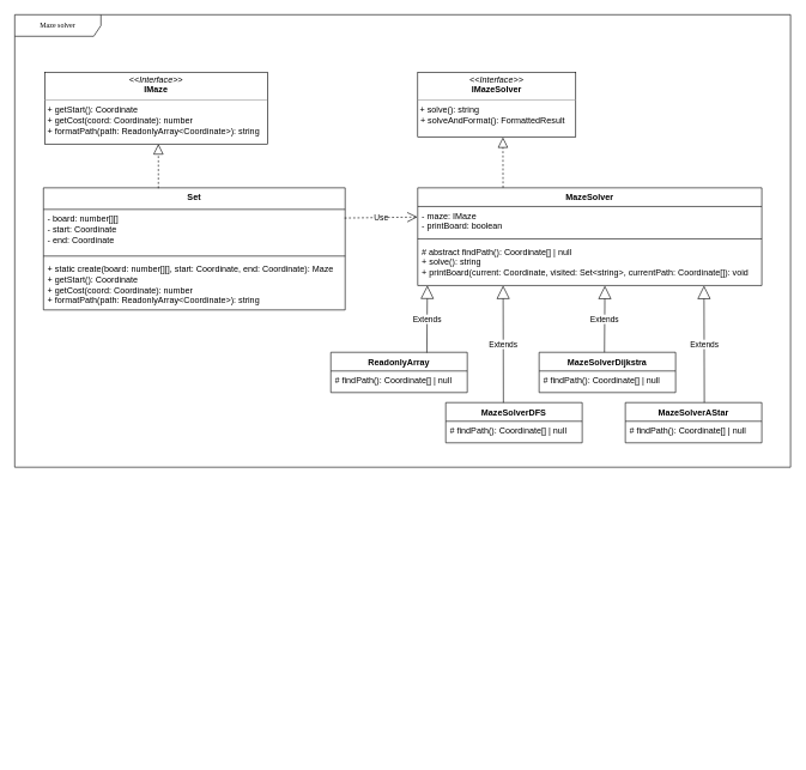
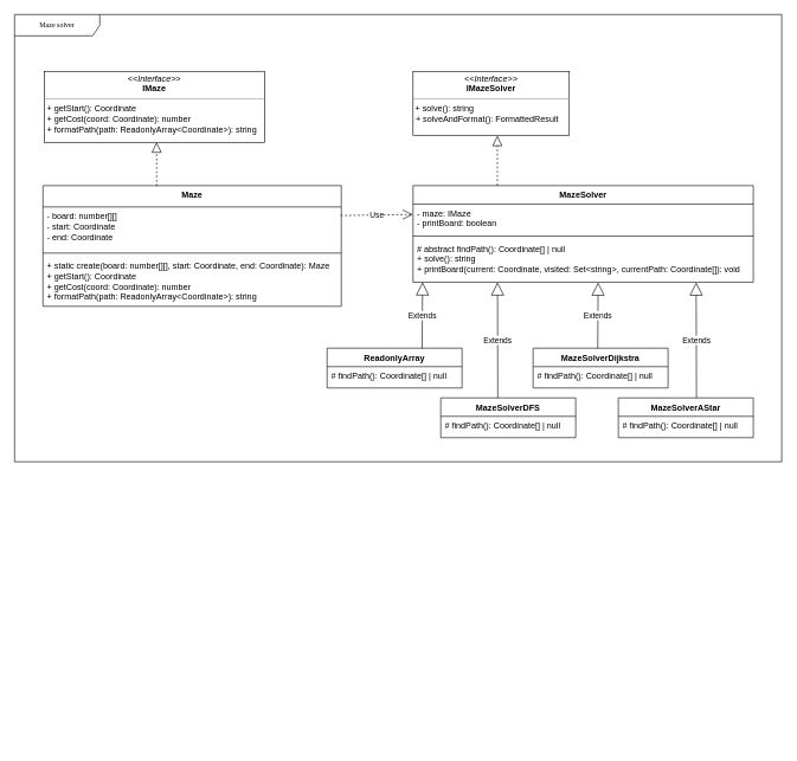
- <mxCell id="8" value="Set" style="swimlane;fontStyle=1;align=center;verticalAlign=top;childLayout=stackLayout;horizontal=1;startSize=30;horizontalStack=0;resizeParent=1;resizeParentMax=0;resizeLast=0;collapsible=1;marginBottom=0;whiteSpace=wrap;html=1;" parent="1" vertex="1"><mxGeometry x="60" y="261" width="420" height="170" as="geometry"><mxRectangle x="60" y="270" width="100" height="30" as="alternateBounds" /></mxGeometry></mxCell>
+ <mxCell id="8" value="Maze" style="swimlane;fontStyle=1;align=center;verticalAlign=top;childLayout=stackLayout;horizontal=1;startSize=30;horizontalStack=0;resizeParent=1;resizeParentMax=0;resizeLast=0;collapsible=1;marginBottom=0;whiteSpace=wrap;html=1;" parent="1" vertex="1"><mxGeometry x="60" y="261" width="420" height="170" as="geometry"><mxRectangle x="60" y="270" width="100" height="30" as="alternateBounds" /></mxGeometry></mxCell>
